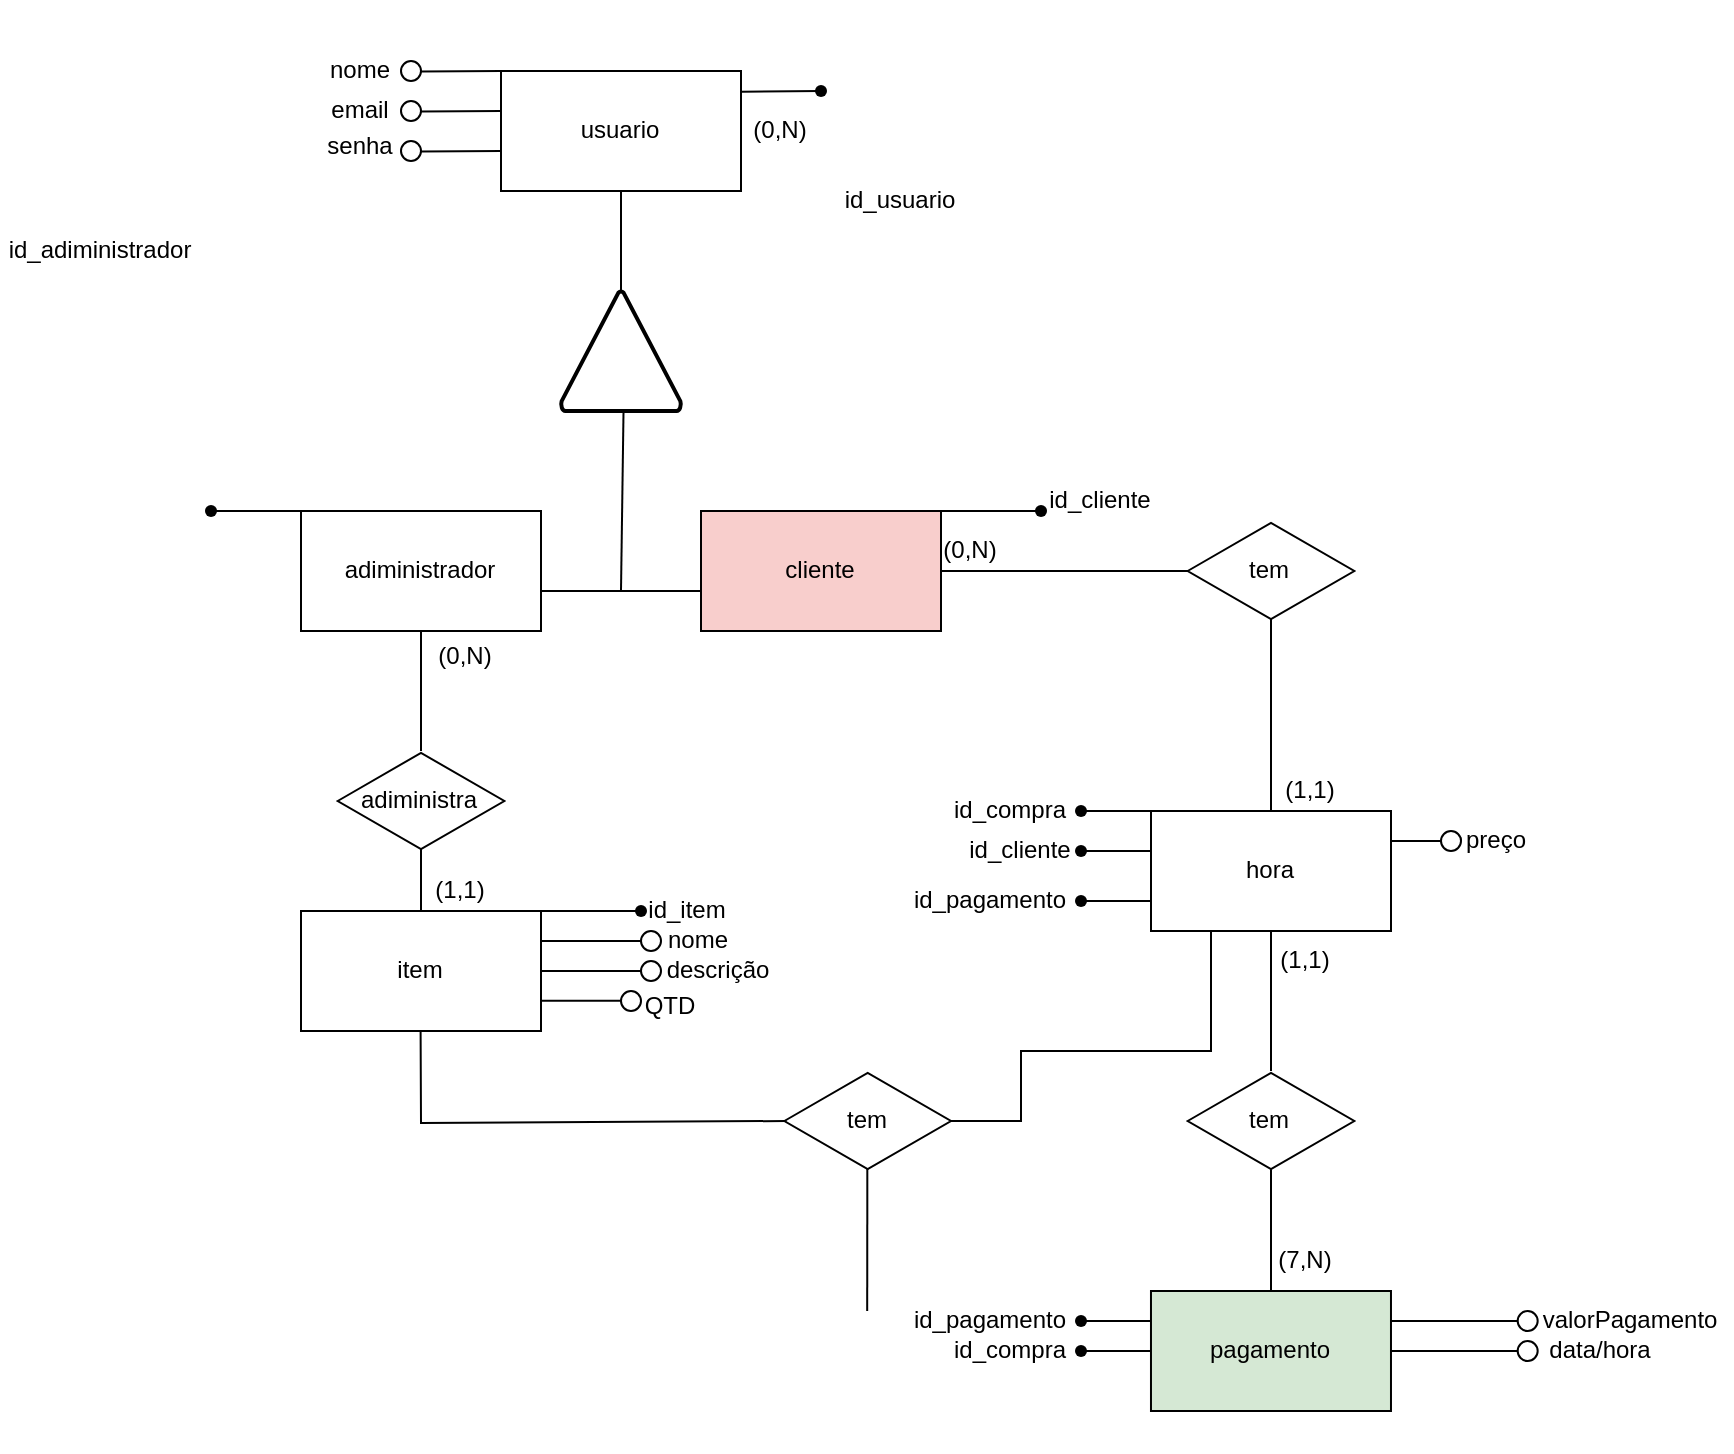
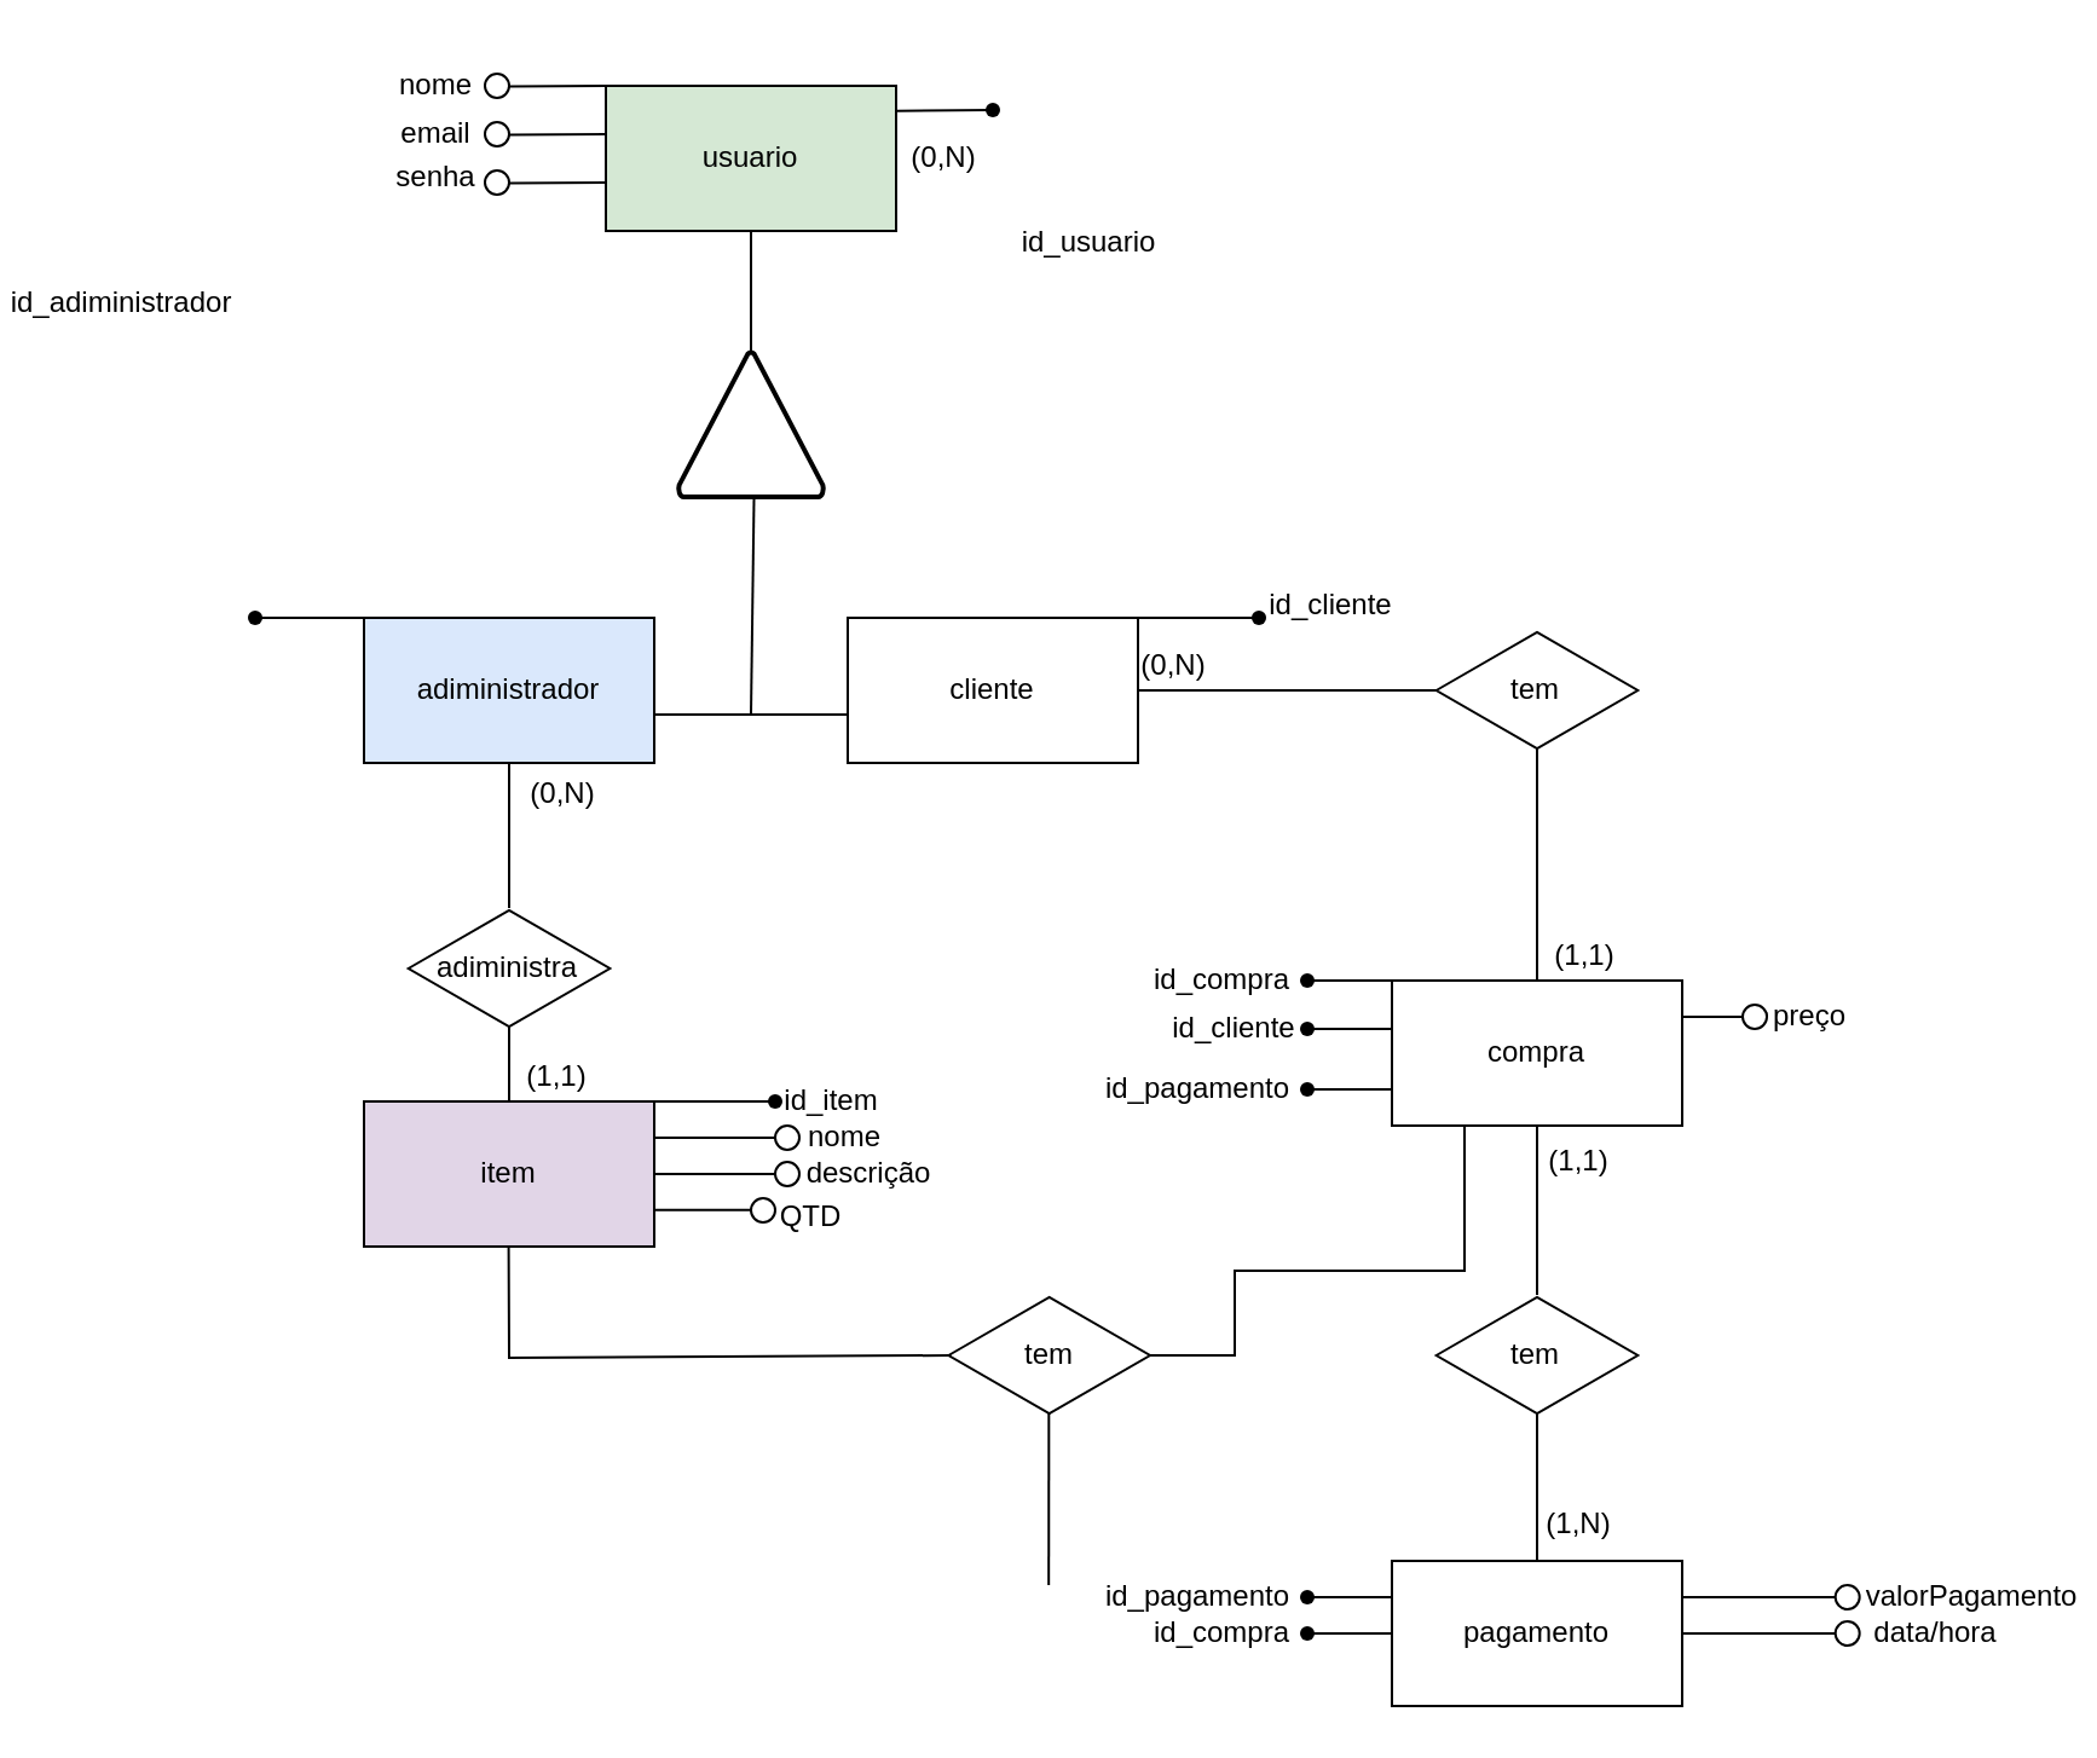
- <mxCell id="6" value="usuario" style="rounded=0;whiteSpace=wrap;html=1;" parent="1" vertex="1"><mxGeometry x="250" y="35" width="120" height="60" as="geometry" /></mxCell>
+ <mxCell id="6" value="usuario" style="rounded=0;whiteSpace=wrap;html=1;fillColor=#d5e8d4;" parent="1" vertex="1"><mxGeometry x="250" y="35" width="120" height="60" as="geometry" /></mxCell>
- <mxCell id="2" value="adiministrador" style="rounded=0;whiteSpace=wrap;html=1;" parent="1" vertex="1"><mxGeometry x="150" y="255" width="120" height="60" as="geometry" /></mxCell>
+ <mxCell id="2" value="adiministrador" style="rounded=0;whiteSpace=wrap;html=1;fillColor=#dae8fc;" parent="1" vertex="1"><mxGeometry x="150" y="255" width="120" height="60" as="geometry" /></mxCell>
- <mxCell id="3" value="cliente" style="rounded=0;whiteSpace=wrap;html=1;fillColor=#f8cecc;" parent="1" vertex="1"><mxGeometry x="350" y="255" width="120" height="60" as="geometry" /></mxCell>
+ <mxCell id="3" value="cliente" style="rounded=0;whiteSpace=wrap;html=1;" parent="1" vertex="1"><mxGeometry x="350" y="255" width="120" height="60" as="geometry" /></mxCell>
- <mxCell id="32" value="hora" style="rounded=0;whiteSpace=wrap;html=1;" parent="1" vertex="1"><mxGeometry x="575" y="405" width="120" height="60" as="geometry" /></mxCell>
+ <mxCell id="32" value="compra" style="rounded=0;whiteSpace=wrap;html=1;" parent="1" vertex="1"><mxGeometry x="575" y="405" width="120" height="60" as="geometry" /></mxCell>
- <mxCell id="68" value="item" style="rounded=0;whiteSpace=wrap;html=1;" parent="1" vertex="1"><mxGeometry x="150" y="455" width="120" height="60" as="geometry" /></mxCell>
+ <mxCell id="68" value="item" style="rounded=0;whiteSpace=wrap;html=1;fillColor=#e1d5e7;" parent="1" vertex="1"><mxGeometry x="150" y="455" width="120" height="60" as="geometry" /></mxCell>
- <mxCell id="67" value="(7,N)" style="text;html=1;align=center;verticalAlign=middle;whiteSpace=wrap;rounded=0;" parent="1" vertex="1"><mxGeometry x="649.17" y="625" width="6.66" height="10" as="geometry" /></mxCell>
+ <mxCell id="67" value="(1,N)" style="text;html=1;align=center;verticalAlign=middle;whiteSpace=wrap;rounded=0;" parent="1" vertex="1"><mxGeometry x="649.17" y="625" width="6.66" height="10" as="geometry" /></mxCell>
- <mxCell id="42" value="pagamento" style="rounded=0;whiteSpace=wrap;html=1;fillColor=#d5e8d4;" parent="1" vertex="1"><mxGeometry x="574.99" y="645" width="120" height="60" as="geometry" /></mxCell>
+ <mxCell id="42" value="pagamento" style="rounded=0;whiteSpace=wrap;html=1;" parent="1" vertex="1"><mxGeometry x="574.99" y="645" width="120" height="60" as="geometry" /></mxCell>
